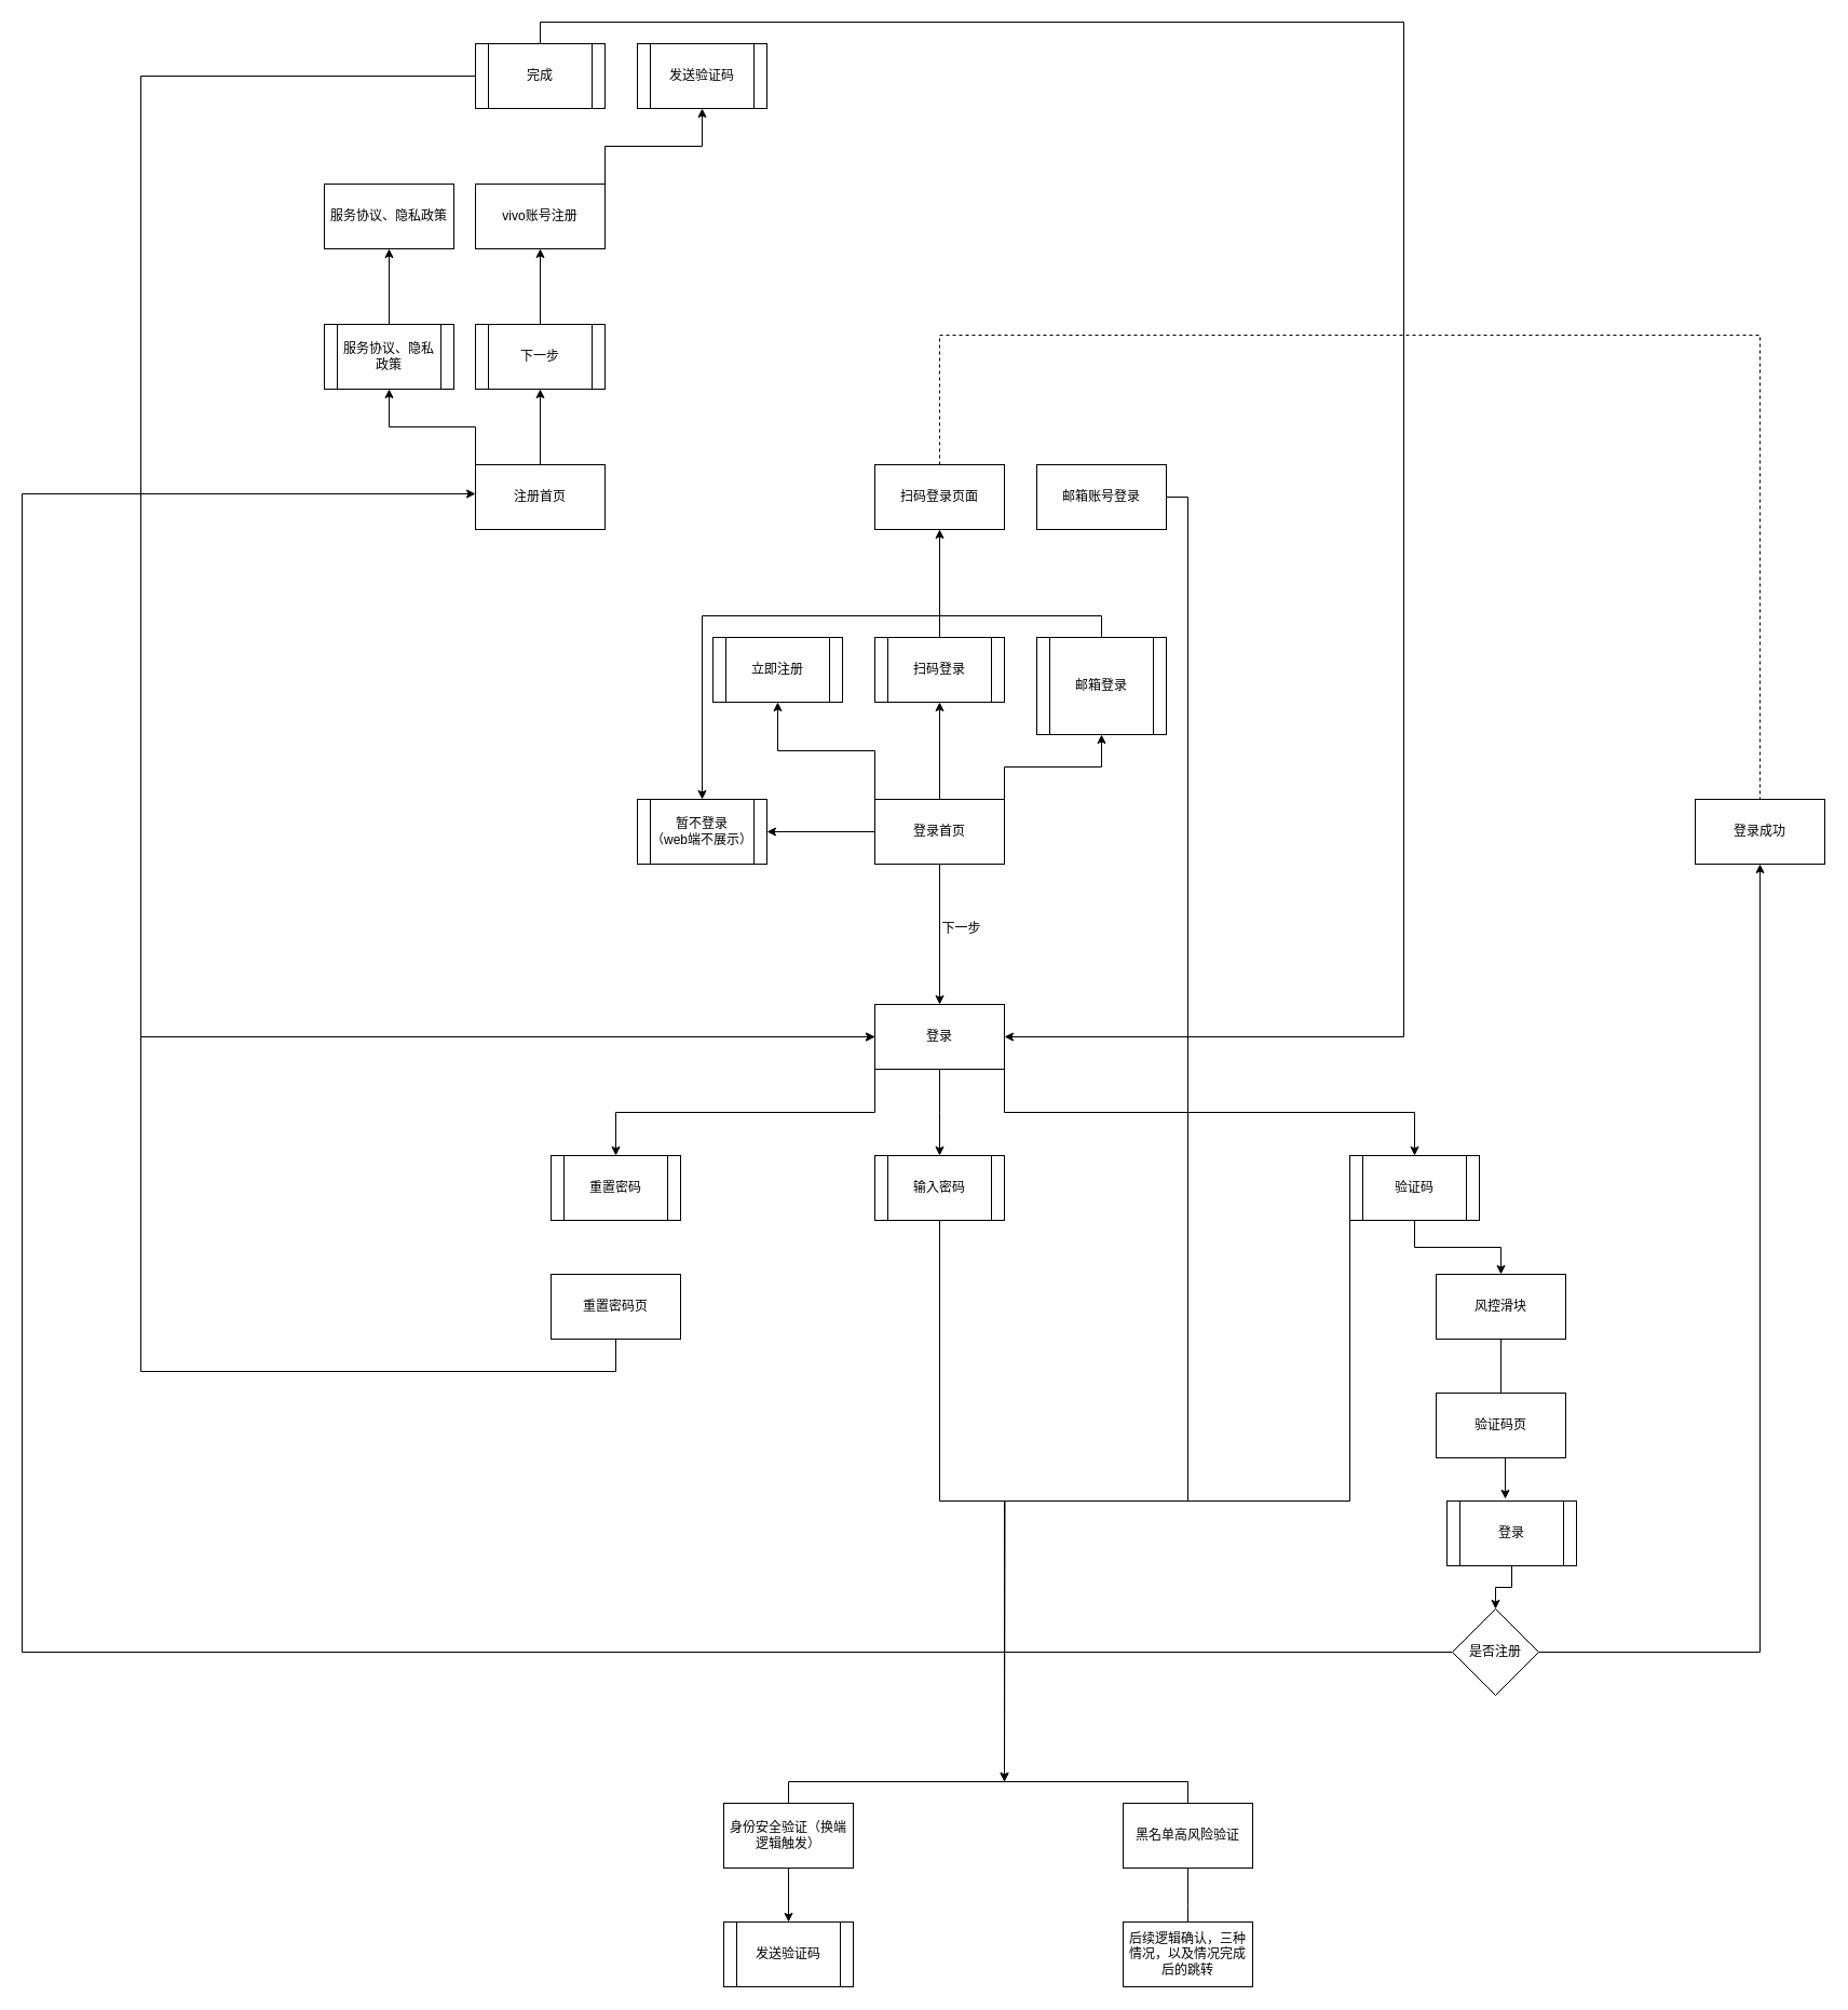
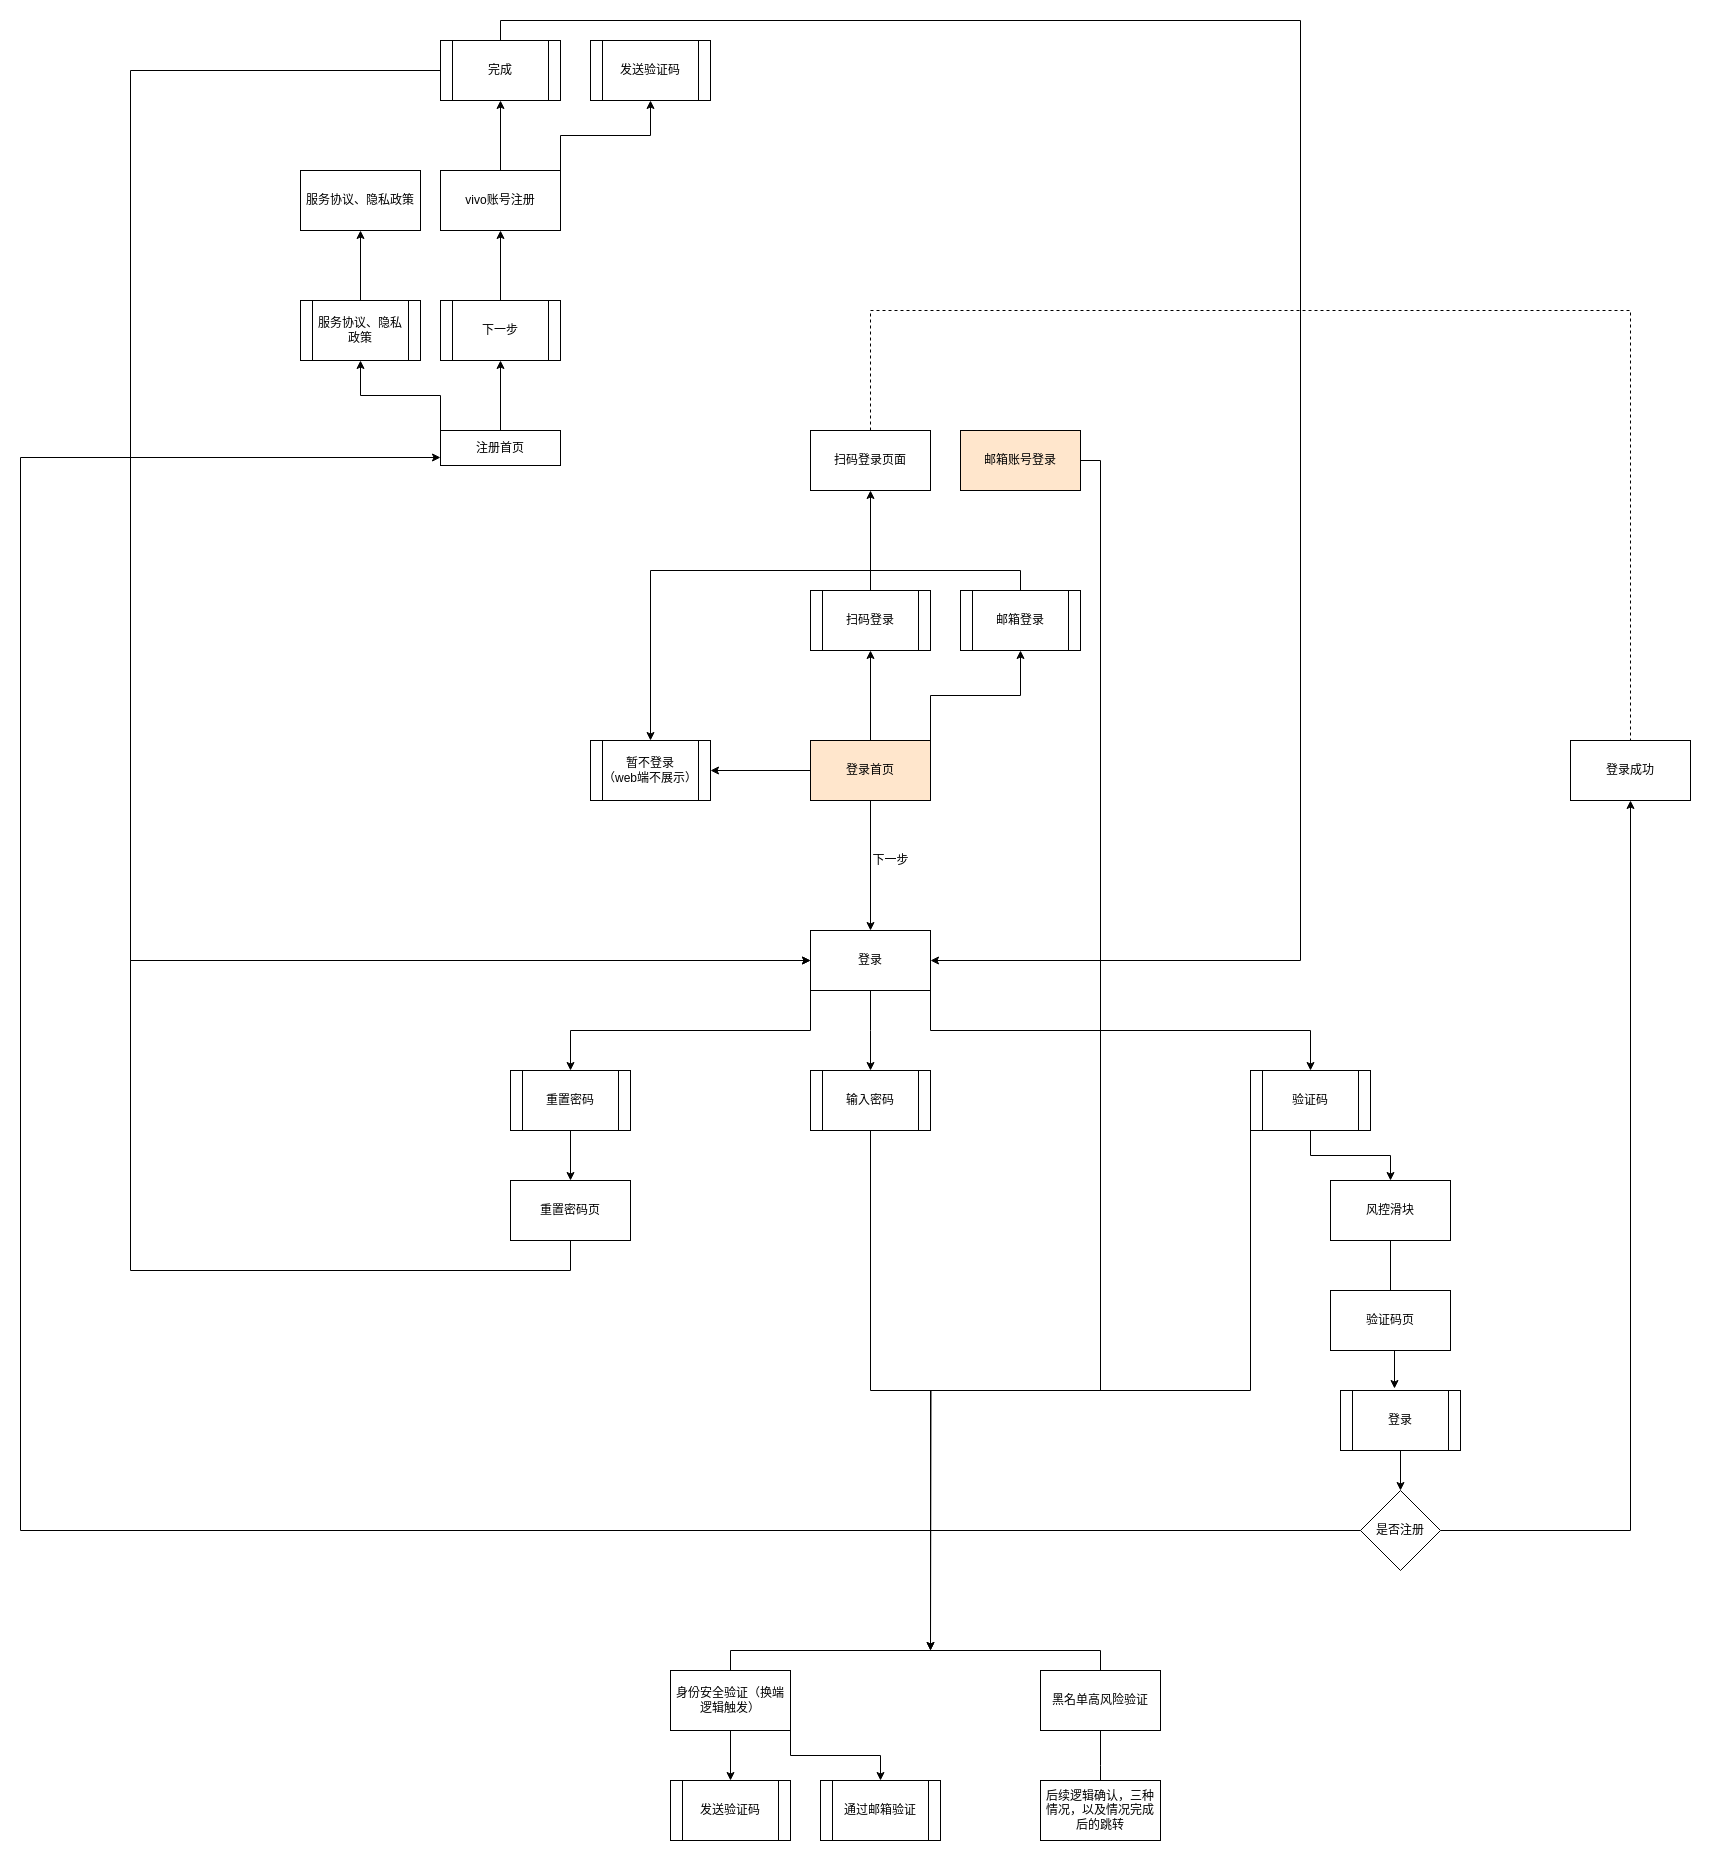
+ <mxCell id="34" style="edgeStyle=orthogonalEdgeStyle;rounded=0;orthogonalLoop=1;jettySize=auto;html=1;exitX=0.5;exitY=0;exitDx=0;exitDy=0;entryX=0.5;entryY=1;entryDx=0;entryDy=0;" edge="1" parent="1" source="35" target="43"><mxGeometry relative="1" as="geometry" /></mxCell>
- <mxCell id="10" value="注册首页" style="rounded=0;whiteSpace=wrap;html=1;" vertex="1" parent="1"><mxGeometry x="440" y="430" width="120" height="60" as="geometry" /></mxCell>
+ <mxCell id="10" value="注册首页" style="rounded=0;whiteSpace=wrap;html=1;" vertex="1" parent="1"><mxGeometry x="440" y="430" width="120" height="35" as="geometry" /></mxCell>
- <mxCell id="24" value="邮箱账号登录" style="rounded=0;whiteSpace=wrap;html=1;" vertex="1" parent="1"><mxGeometry x="960" y="430" width="120" height="60" as="geometry" /></mxCell>
+ <mxCell id="24" value="邮箱账号登录" style="rounded=0;whiteSpace=wrap;html=1;fillColor=#ffe6cc;" vertex="1" parent="1"><mxGeometry x="960" y="430" width="120" height="60" as="geometry" /></mxCell>
- <mxCell id="11" value="立即注册" style="shape=process;whiteSpace=wrap;html=1;backgroundOutline=1;" vertex="1" parent="1"><mxGeometry x="660" y="590" width="120" height="60" as="geometry" /></mxCell>
- <mxCell id="16" value="邮箱登录" style="shape=process;whiteSpace=wrap;html=1;backgroundOutline=1;" vertex="1" parent="1"><mxGeometry x="960" y="590" width="120" height="90" as="geometry" /></mxCell>
+ <mxCell id="16" value="邮箱登录" style="shape=process;whiteSpace=wrap;html=1;backgroundOutline=1;" vertex="1" parent="1"><mxGeometry x="960" y="590" width="120" height="60" as="geometry" /></mxCell>
- <mxCell id="2" style="edgeStyle=orthogonalEdgeStyle;rounded=0;orthogonalLoop=1;jettySize=auto;html=1;exitX=0;exitY=0;exitDx=0;exitDy=0;entryX=0.5;entryY=1;entryDx=0;entryDy=0;" edge="1" parent="1" source="7" target="11"><mxGeometry relative="1" as="geometry" /></mxCell>
- <mxCell id="7" value="登录首页" style="rounded=0;whiteSpace=wrap;html=1;" vertex="1" parent="1"><mxGeometry x="810" y="740" width="120" height="60" as="geometry" /></mxCell>
+ <mxCell id="7" value="登录首页" style="rounded=0;whiteSpace=wrap;html=1;fillColor=#ffe6cc;" vertex="1" parent="1"><mxGeometry x="810" y="740" width="120" height="60" as="geometry" /></mxCell>
+ <mxCell id="25" style="edgeStyle=orthogonalEdgeStyle;rounded=0;orthogonalLoop=1;jettySize=auto;html=1;exitX=0.5;exitY=1;exitDx=0;exitDy=0;entryX=0.5;entryY=0;entryDx=0;entryDy=0;" edge="1" parent="1" source="26" target="45"><mxGeometry relative="1" as="geometry" /></mxCell>
- <mxCell id="65" value="是否注册" style="rhombus;whiteSpace=wrap;html=1;" vertex="1" parent="1"><mxGeometry x="1345" y="1490" width="80" height="80" as="geometry" /></mxCell>
+ <mxCell id="65" value="是否注册" style="rhombus;whiteSpace=wrap;html=1;" vertex="1" parent="1"><mxGeometry x="1360" y="1490" width="80" height="80" as="geometry" /></mxCell>
+ <mxCell id="50" style="edgeStyle=orthogonalEdgeStyle;rounded=0;orthogonalLoop=1;jettySize=auto;html=1;exitX=1;exitY=1;exitDx=0;exitDy=0;entryX=0.5;entryY=0;entryDx=0;entryDy=0;" edge="1" parent="1" source="52" target="54"><mxGeometry relative="1" as="geometry" /></mxCell>
+ <mxCell id="54" value="通过邮箱验证" style="shape=process;whiteSpace=wrap;html=1;backgroundOutline=1;" vertex="1" parent="1"><mxGeometry x="820" y="1780" width="120" height="60" as="geometry" /></mxCell>
